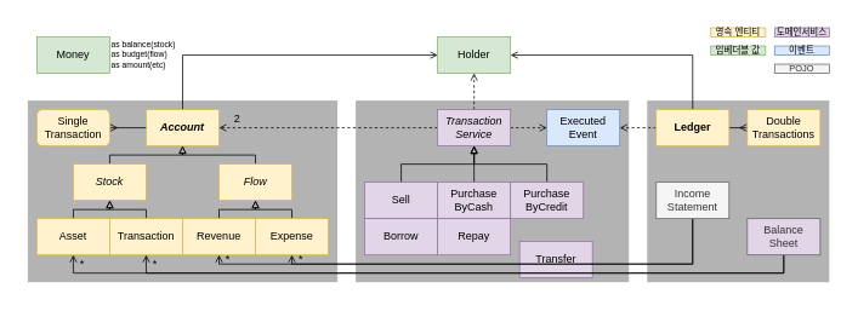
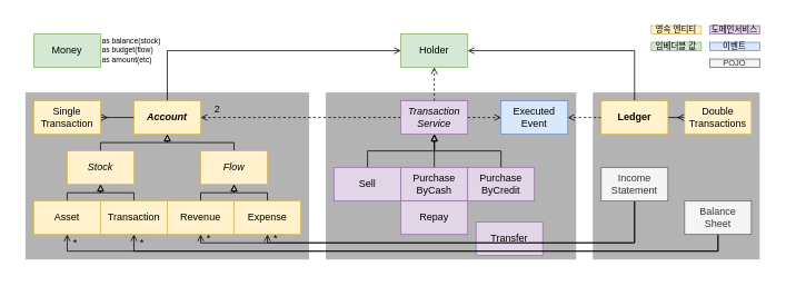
- <mxCell id="22" value="Single&lt;br&gt;Transaction" style="whiteSpace=wrap;html=1;fillColor=#fff2cc;strokeColor=#d6b656;rounded=1;" vertex="1" parent="1"><mxGeometry x="40" y="120" width="80" height="40" as="geometry" /></mxCell>
+ <mxCell id="22" value="Single&lt;br&gt;Transaction" style="rounded=0;whiteSpace=wrap;html=1;fillColor=#fff2cc;strokeColor=#d6b656;" vertex="1" parent="1"><mxGeometry x="40" y="120" width="80" height="40" as="geometry" /></mxCell>
- <mxCell id="33" value="Borrow" style="rounded=0;whiteSpace=wrap;html=1;fillColor=#e1d5e7;strokeColor=#9673a6;" vertex="1" parent="1"><mxGeometry x="400" y="240" width="80" height="40" as="geometry" /></mxCell>
- <mxCell id="47" value="Balance&lt;br&gt;Sheet" style="rounded=0;whiteSpace=wrap;html=1;fillColor=#e1d5e7;strokeColor=#666666;fontColor=#333333;" vertex="1" parent="1"><mxGeometry x="820" y="240" width="80" height="40" as="geometry" /></mxCell>
+ <mxCell id="47" value="Balance&lt;br&gt;Sheet" style="rounded=0;whiteSpace=wrap;html=1;fillColor=#f5f5f5;strokeColor=#666666;fontColor=#333333;" vertex="1" parent="1"><mxGeometry x="820" y="240" width="80" height="40" as="geometry" /></mxCell>
